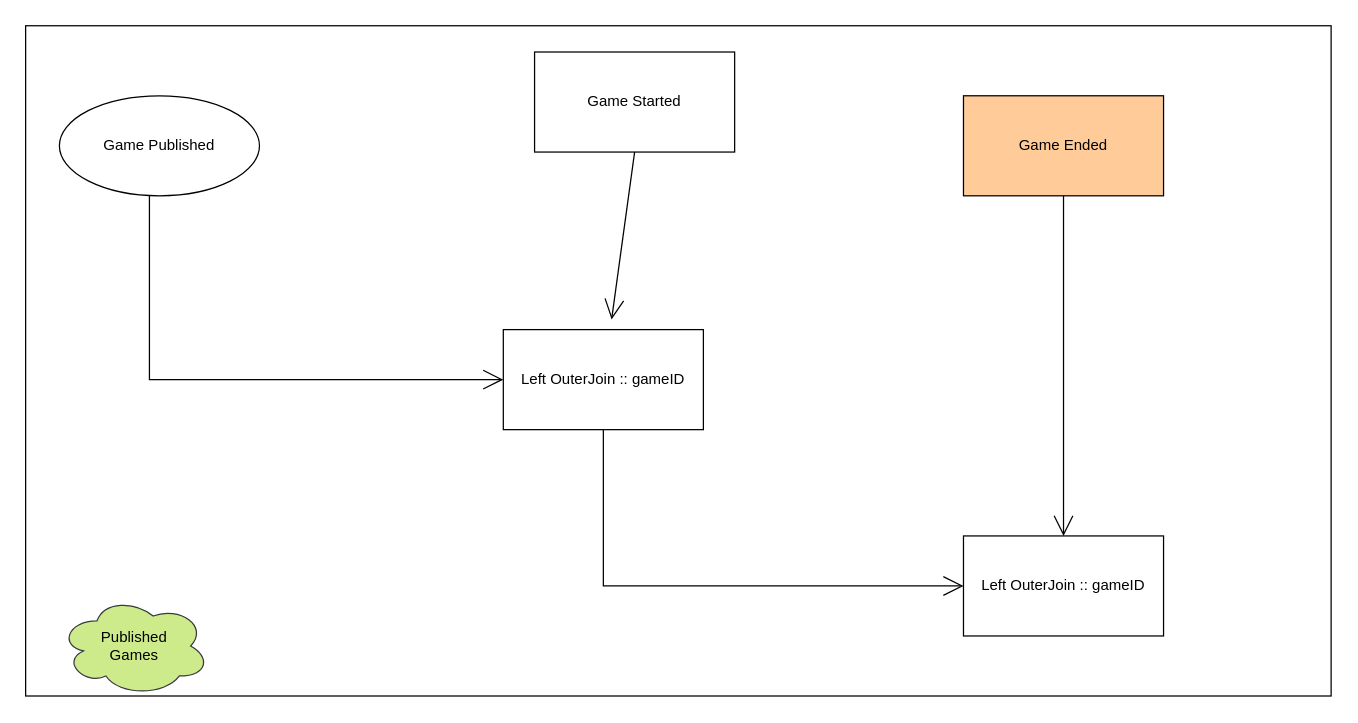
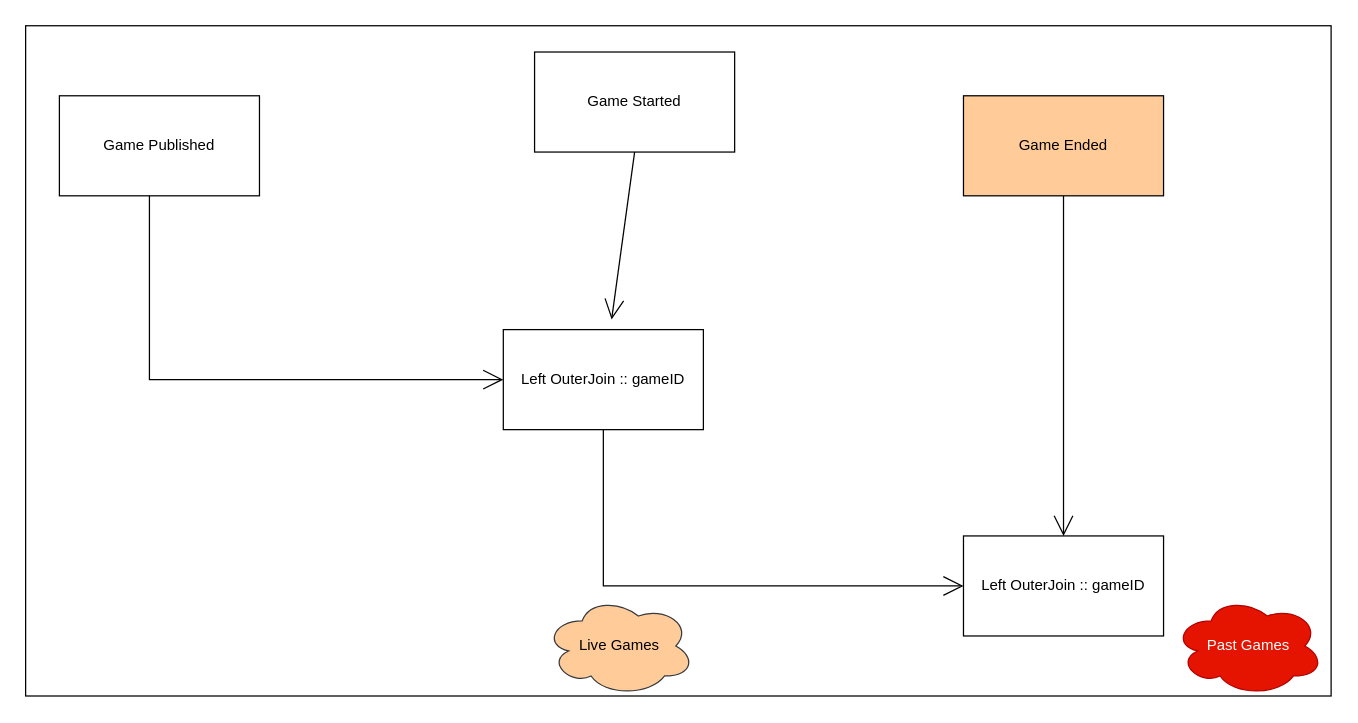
- <mxCell id="3" value="Game Published" style="ellipse;whiteSpace=wrap;html=1;" parent="1" vertex="1"><mxGeometry x="47" y="76" width="160" height="80" as="geometry" /></mxCell>
+ <mxCell id="3" value="Game Published" style="rounded=0;whiteSpace=wrap;html=1;" parent="1" vertex="1"><mxGeometry x="47" y="76" width="160" height="80" as="geometry" /></mxCell>
- <mxCell id="14" value="Published&lt;br&gt;Games" style="ellipse;shape=cloud;whiteSpace=wrap;html=1;fillColor=#cdeb8b;strokeColor=#36393d;" parent="1" vertex="1"><mxGeometry x="47" y="476" width="120" height="80" as="geometry" /></mxCell>
+ <mxCell id="12" value="Live Games" style="ellipse;shape=cloud;whiteSpace=wrap;html=1;fillColor=#ffcc99;strokeColor=#36393d;" parent="1" vertex="1"><mxGeometry x="435" y="476" width="120" height="80" as="geometry" /></mxCell>
+ <mxCell id="13" value="Past Games" style="ellipse;shape=cloud;whiteSpace=wrap;html=1;fillColor=#e51400;fontColor=#ffffff;strokeColor=#B20000;" parent="1" vertex="1"><mxGeometry x="938" y="476" width="120" height="80" as="geometry" /></mxCell>
